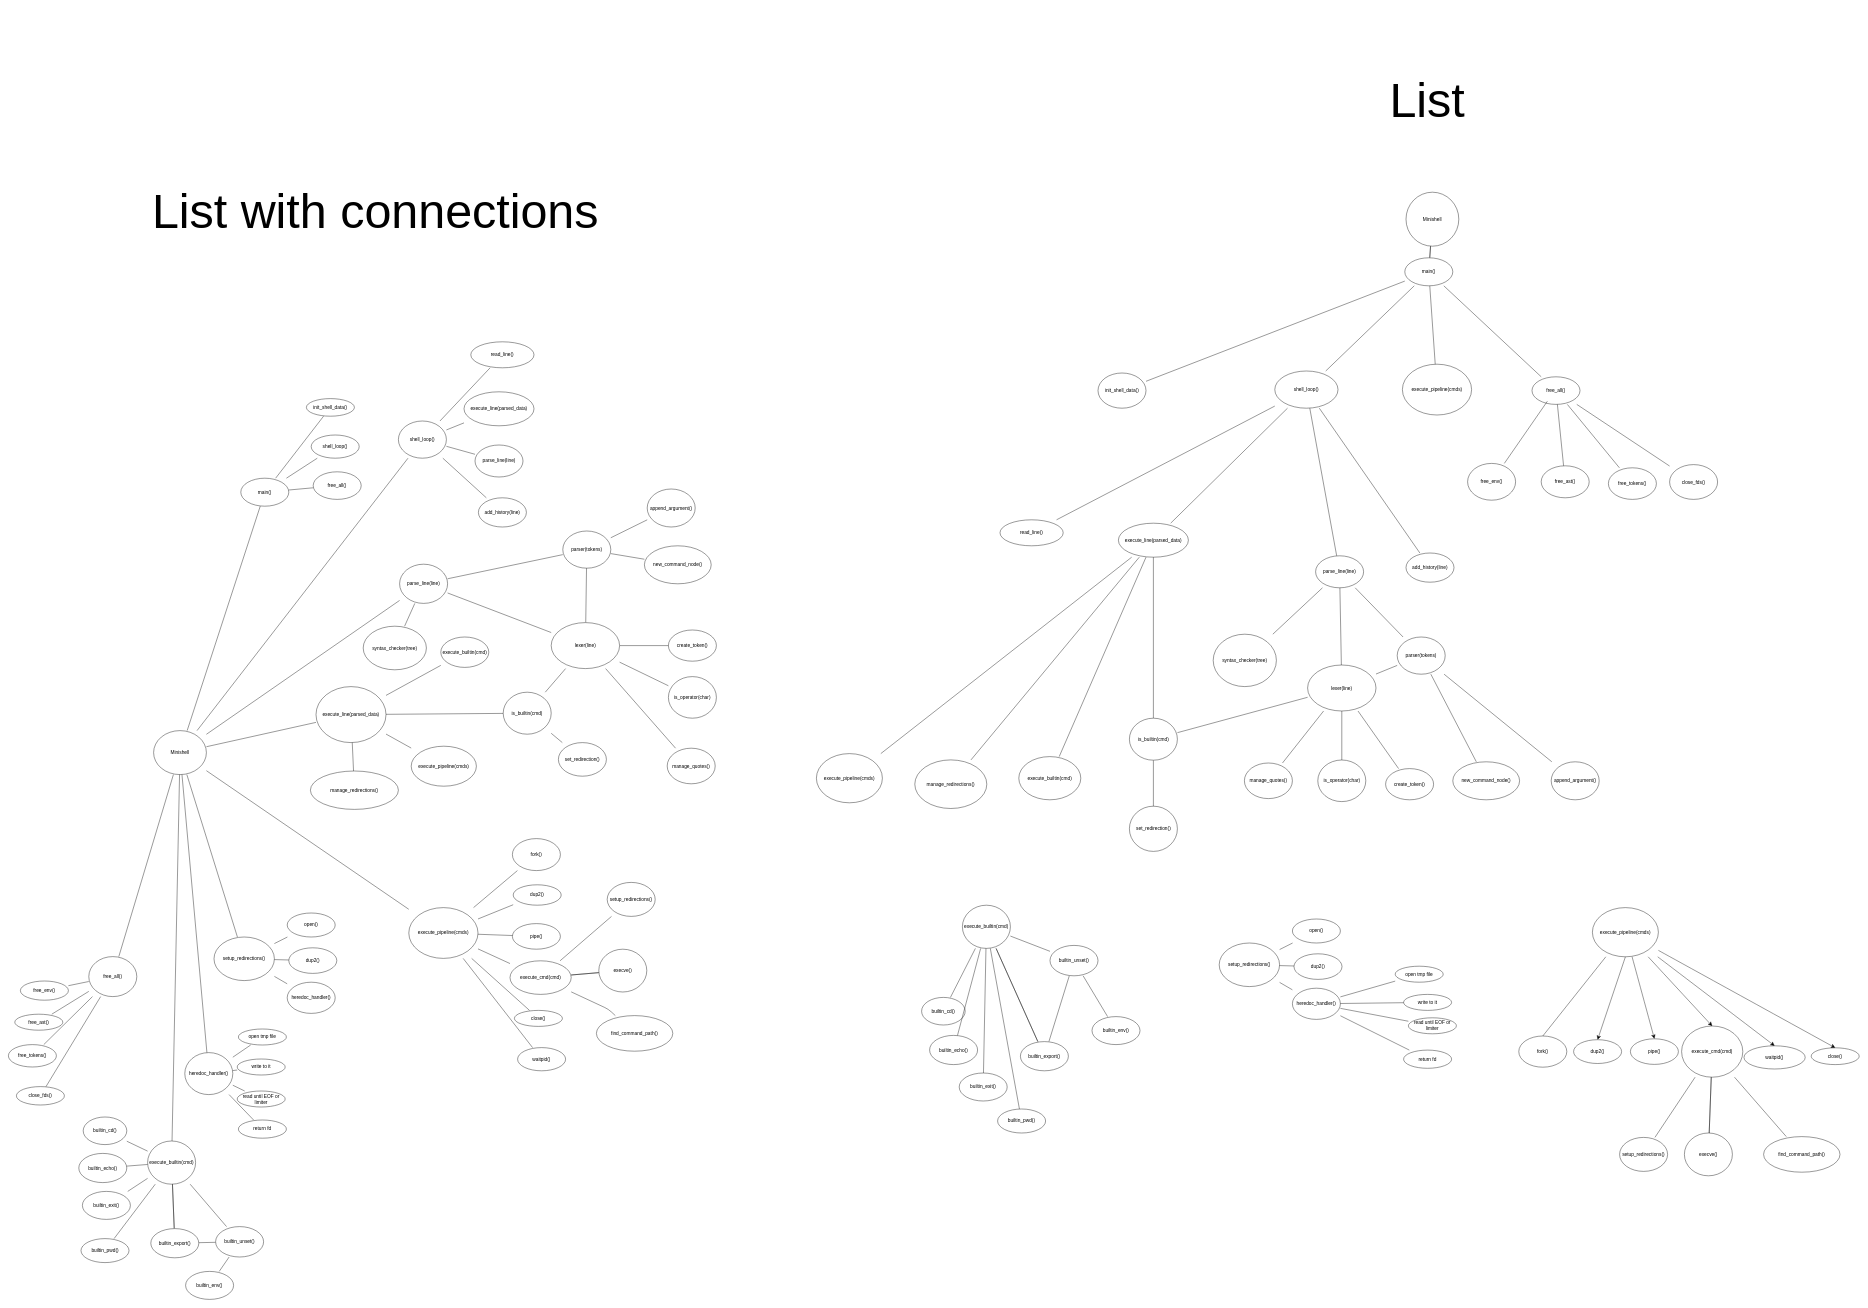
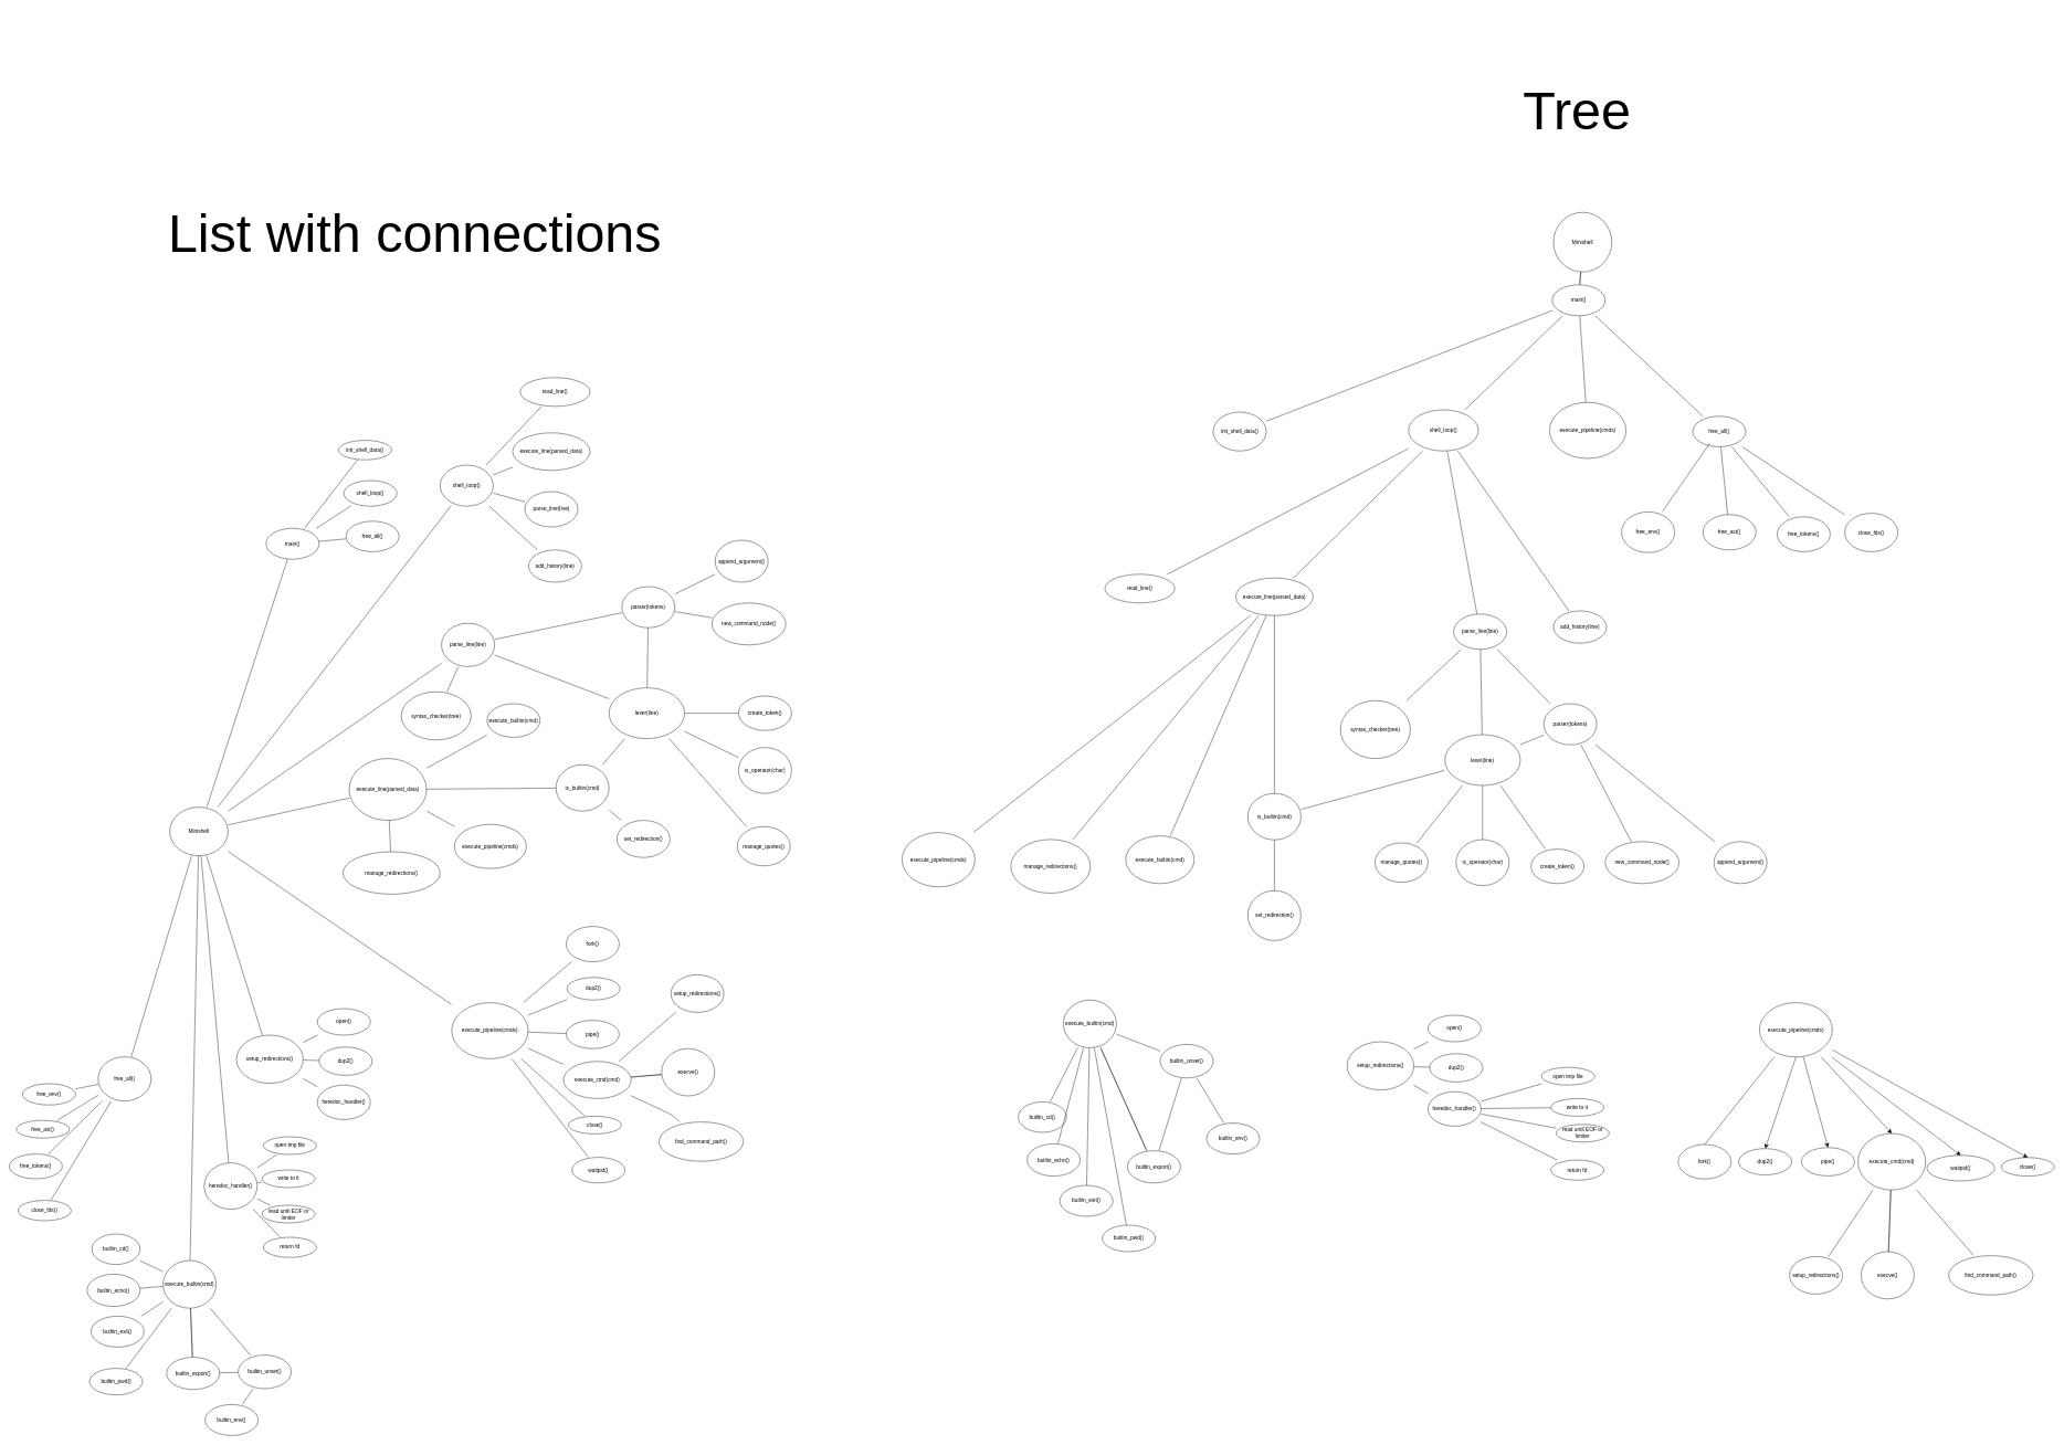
- <mxCell id="206" value="&lt;font style=&quot;font-size: 121px;&quot;&gt;List&amp;nbsp;&lt;/font&gt;" style="text;strokeColor=none;fillColor=none;html=1;align=center;verticalAlign=middle;whiteSpace=wrap;rounded=0;fontSize=21;" vertex="1" parent="1"><mxGeometry x="3339" y="20" width="490" height="460" as="geometry" /></mxCell>
+ <mxCell id="206" value="&lt;font style=&quot;font-size: 121px;&quot;&gt;Tree&amp;nbsp;&lt;/font&gt;" style="text;strokeColor=none;fillColor=none;html=1;align=center;verticalAlign=middle;whiteSpace=wrap;rounded=0;fontSize=21;" vertex="1" parent="1"><mxGeometry x="3339" y="20" width="490" height="460" as="geometry" /></mxCell>
